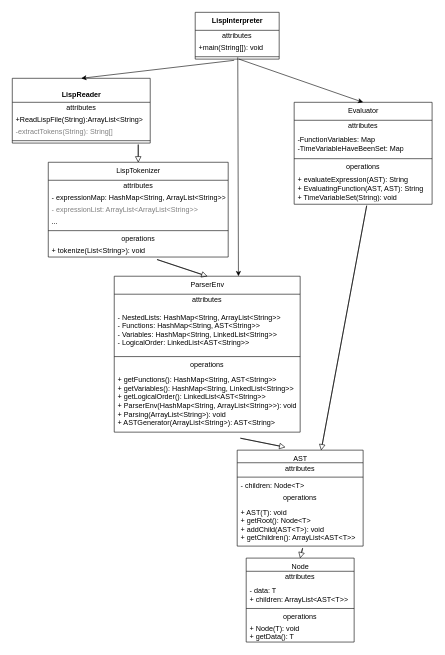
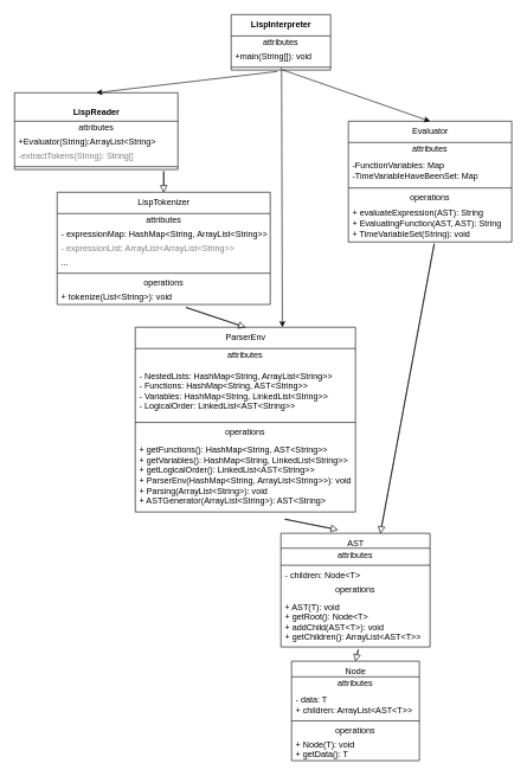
- <mxCell id="8" value="+ReadLispFile(String):ArrayList&amp;lt;String&amp;gt;" style="text;html=1;strokeColor=none;fillColor=none;align=left;verticalAlign=middle;spacingLeft=4;spacingRight=4;overflow=hidden;rotatable=0;points=[[0,0.5],[1,0.5]];portConstraint=eastwest;" vertex="1" parent="6"><mxGeometry y="60" width="230" height="20" as="geometry" /></mxCell>
+ <mxCell id="8" value="+Evaluator(String):ArrayList&amp;lt;String&amp;gt;" style="text;html=1;strokeColor=none;fillColor=none;align=left;verticalAlign=middle;spacingLeft=4;spacingRight=4;overflow=hidden;rotatable=0;points=[[0,0.5],[1,0.5]];portConstraint=eastwest;" vertex="1" parent="6"><mxGeometry y="60" width="230" height="20" as="geometry" /></mxCell>
